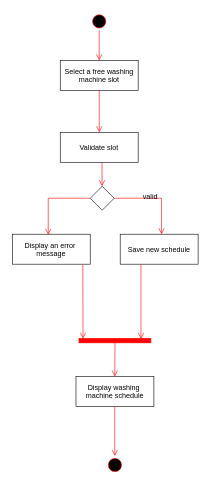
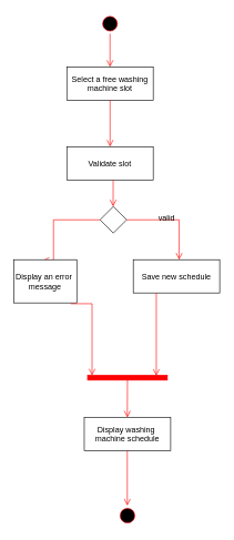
- <mxCell id="13" value="Display an error &#10;message" style="" vertex="1" parent="1"><mxGeometry x="20" y="390" width="130" height="50" as="geometry" /></mxCell>
+ <mxCell id="13" value="Display an error &#10;message" style="" vertex="1" parent="1"><mxGeometry x="20" y="390" width="95" height="65" as="geometry" /></mxCell>
